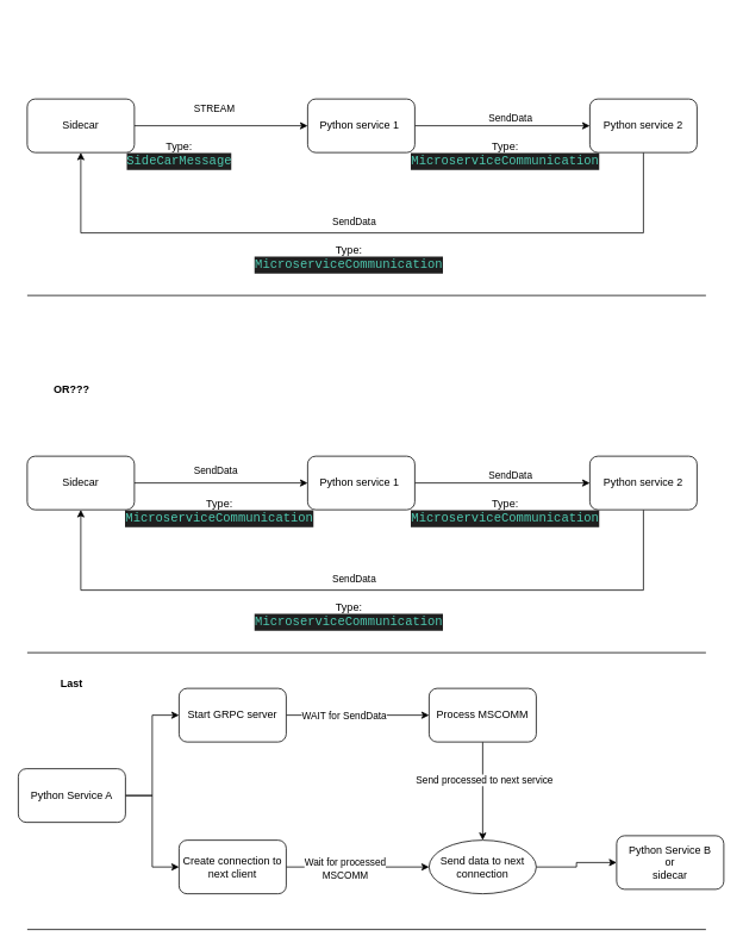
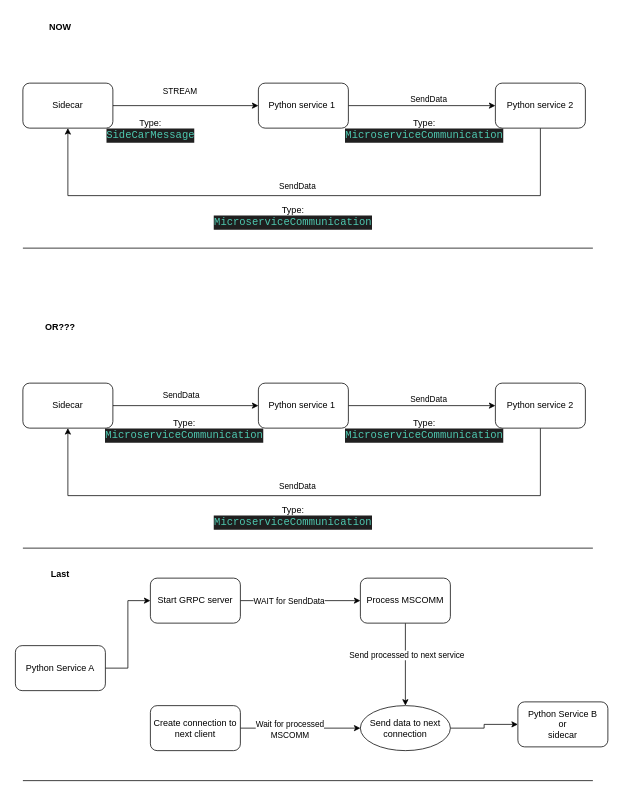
+ <mxCell id="12" value="&lt;b&gt;NOW&lt;/b&gt;" style="text;html=1;align=center;verticalAlign=middle;whiteSpace=wrap;rounded=0;" parent="1" vertex="1"><mxGeometry x="50" y="20" width="60" height="30" as="geometry" /></mxCell>
- <mxCell id="31" style="edgeStyle=orthogonalEdgeStyle;rounded=0;orthogonalLoop=1;jettySize=auto;html=1;entryX=0;entryY=0.5;entryDx=0;entryDy=0;" edge="1" parent="1" source="32" target="43"><mxGeometry relative="1" as="geometry"><mxPoint x="150" y="1000" as="targetPoint" /></mxGeometry></mxCell>
